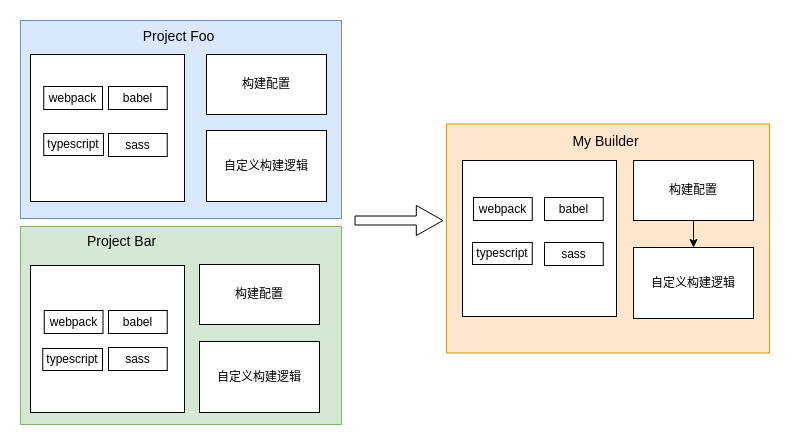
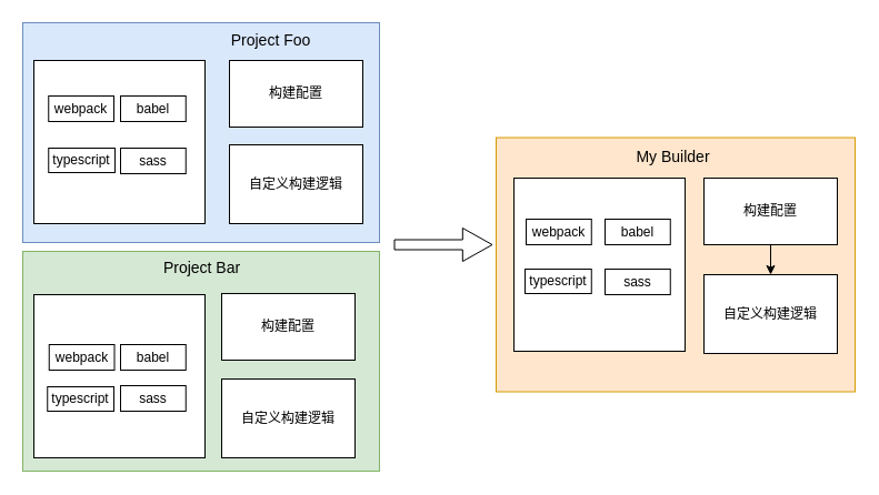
- <mxCell id="28" value="Project Foo" style="text;html=1;align=center;verticalAlign=middle;resizable=0;points=[];autosize=1;strokeColor=none;fillColor=none;fontSize=14;strokeWidth=3;" vertex="1" parent="1"><mxGeometry x="137" y="25" width="81" height="21" as="geometry" /></mxCell>
+ <mxCell id="28" value="Project Foo" style="text;html=1;align=center;verticalAlign=middle;resizable=0;points=[];autosize=1;strokeColor=none;fillColor=none;fontSize=14;strokeWidth=3;" vertex="1" parent="1"><mxGeometry x="202" y="25" width="81" height="21" as="geometry" /></mxCell>
- <mxCell id="29" value="Project Bar" style="text;html=1;align=center;verticalAlign=middle;resizable=0;points=[];autosize=1;strokeColor=none;fillColor=none;fontSize=14;" vertex="1" parent="1"><mxGeometry x="81" y="230" width="79" height="21" as="geometry" /></mxCell>
+ <mxCell id="29" value="Project Bar" style="text;html=1;align=center;verticalAlign=middle;resizable=0;points=[];autosize=1;strokeColor=none;fillColor=none;fontSize=14;" vertex="1" parent="1"><mxGeometry x="141" y="230" width="79" height="21" as="geometry" /></mxCell>
